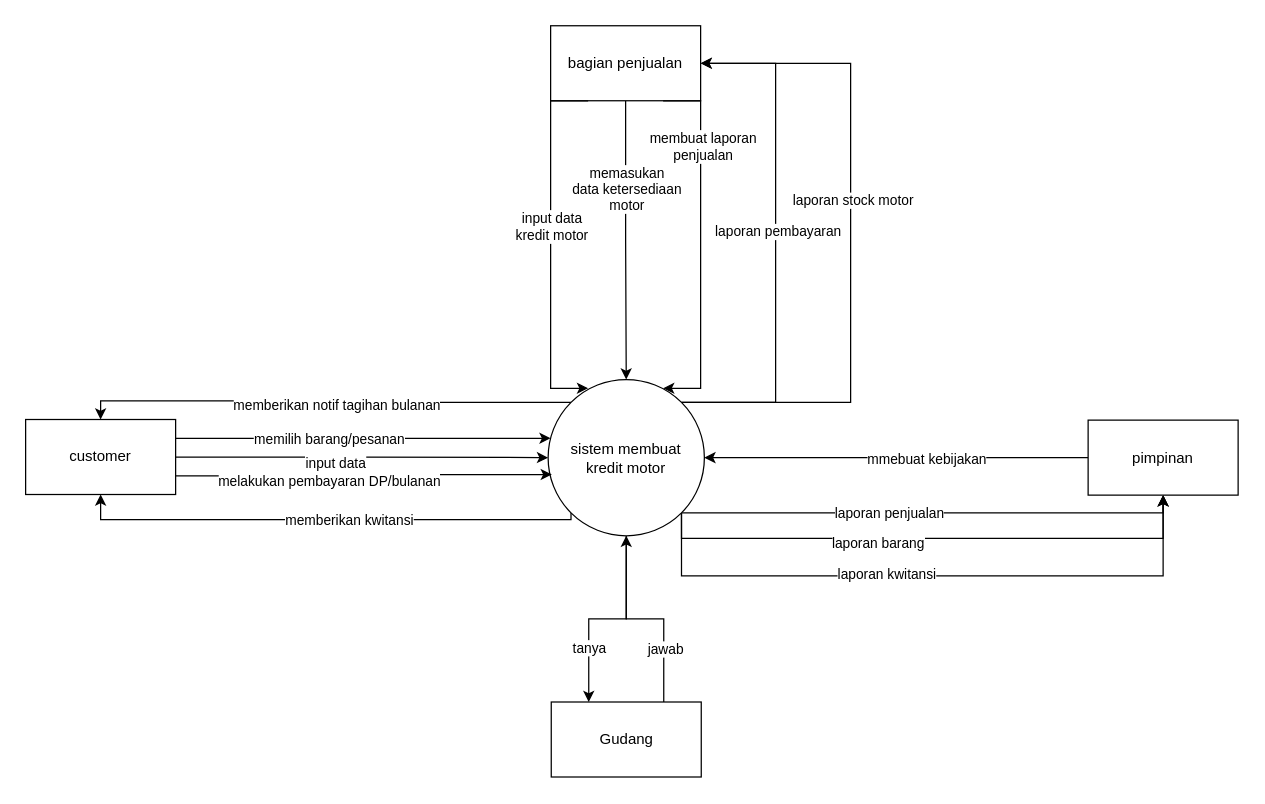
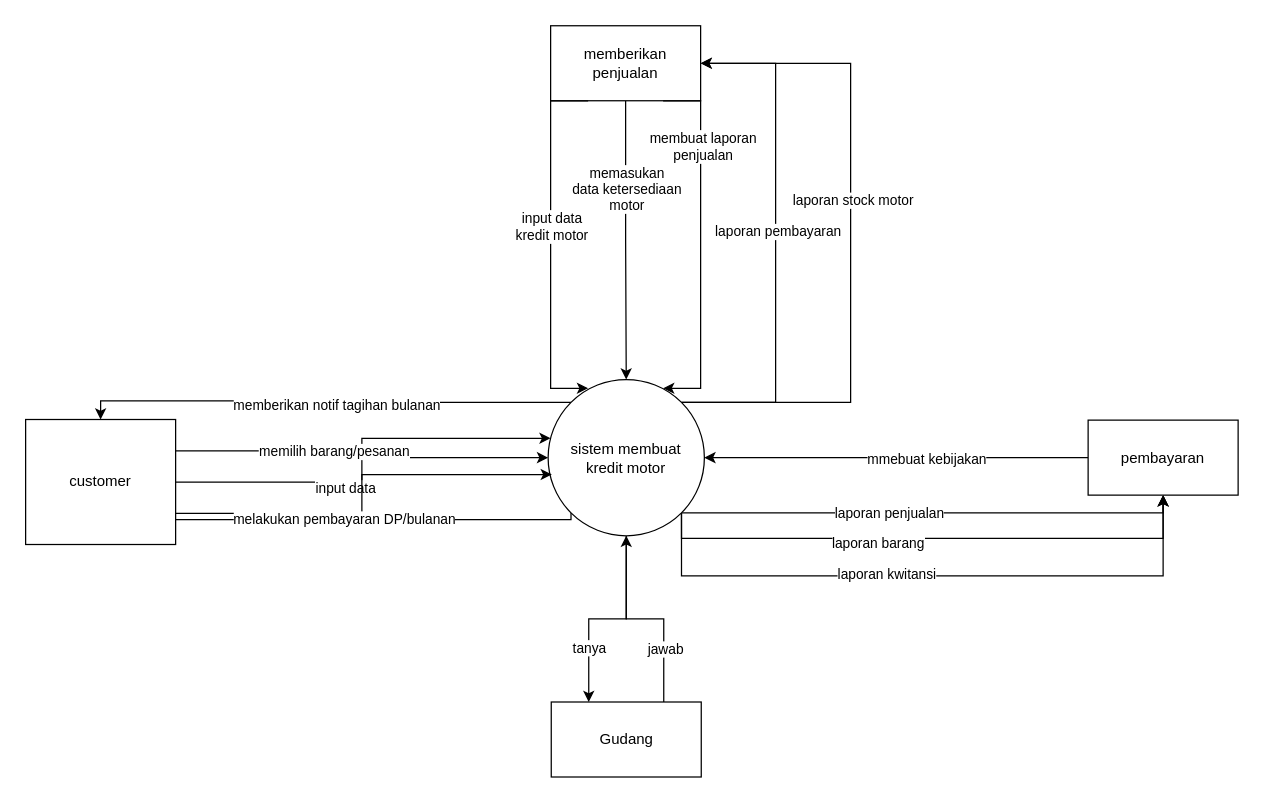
- <mxCell id="28" value="bagian penjualan" style="rounded=0;whiteSpace=wrap;html=1;" parent="1" vertex="1"><mxGeometry x="440" y="20" width="120" height="60" as="geometry" /></mxCell>
+ <mxCell id="28" value="memberikan penjualan" style="rounded=0;whiteSpace=wrap;html=1;" parent="1" vertex="1"><mxGeometry x="440" y="20" width="120" height="60" as="geometry" /></mxCell>
- <mxCell id="21" value="customer" style="rounded=0;whiteSpace=wrap;html=1;" parent="1" vertex="1"><mxGeometry x="20" y="335" width="120" height="60" as="geometry" /></mxCell>
+ <mxCell id="21" value="customer" style="rounded=0;whiteSpace=wrap;html=1;" parent="1" vertex="1"><mxGeometry x="20" y="335" width="120" height="100" as="geometry" /></mxCell>
- <mxCell id="35" value="pimpinan" style="rounded=0;whiteSpace=wrap;html=1;" vertex="1" parent="1"><mxGeometry x="870" y="335.5" width="120" height="60" as="geometry" /></mxCell>
+ <mxCell id="35" value="pembayaran" style="rounded=0;whiteSpace=wrap;html=1;" vertex="1" parent="1"><mxGeometry x="870" y="335.5" width="120" height="60" as="geometry" /></mxCell>
